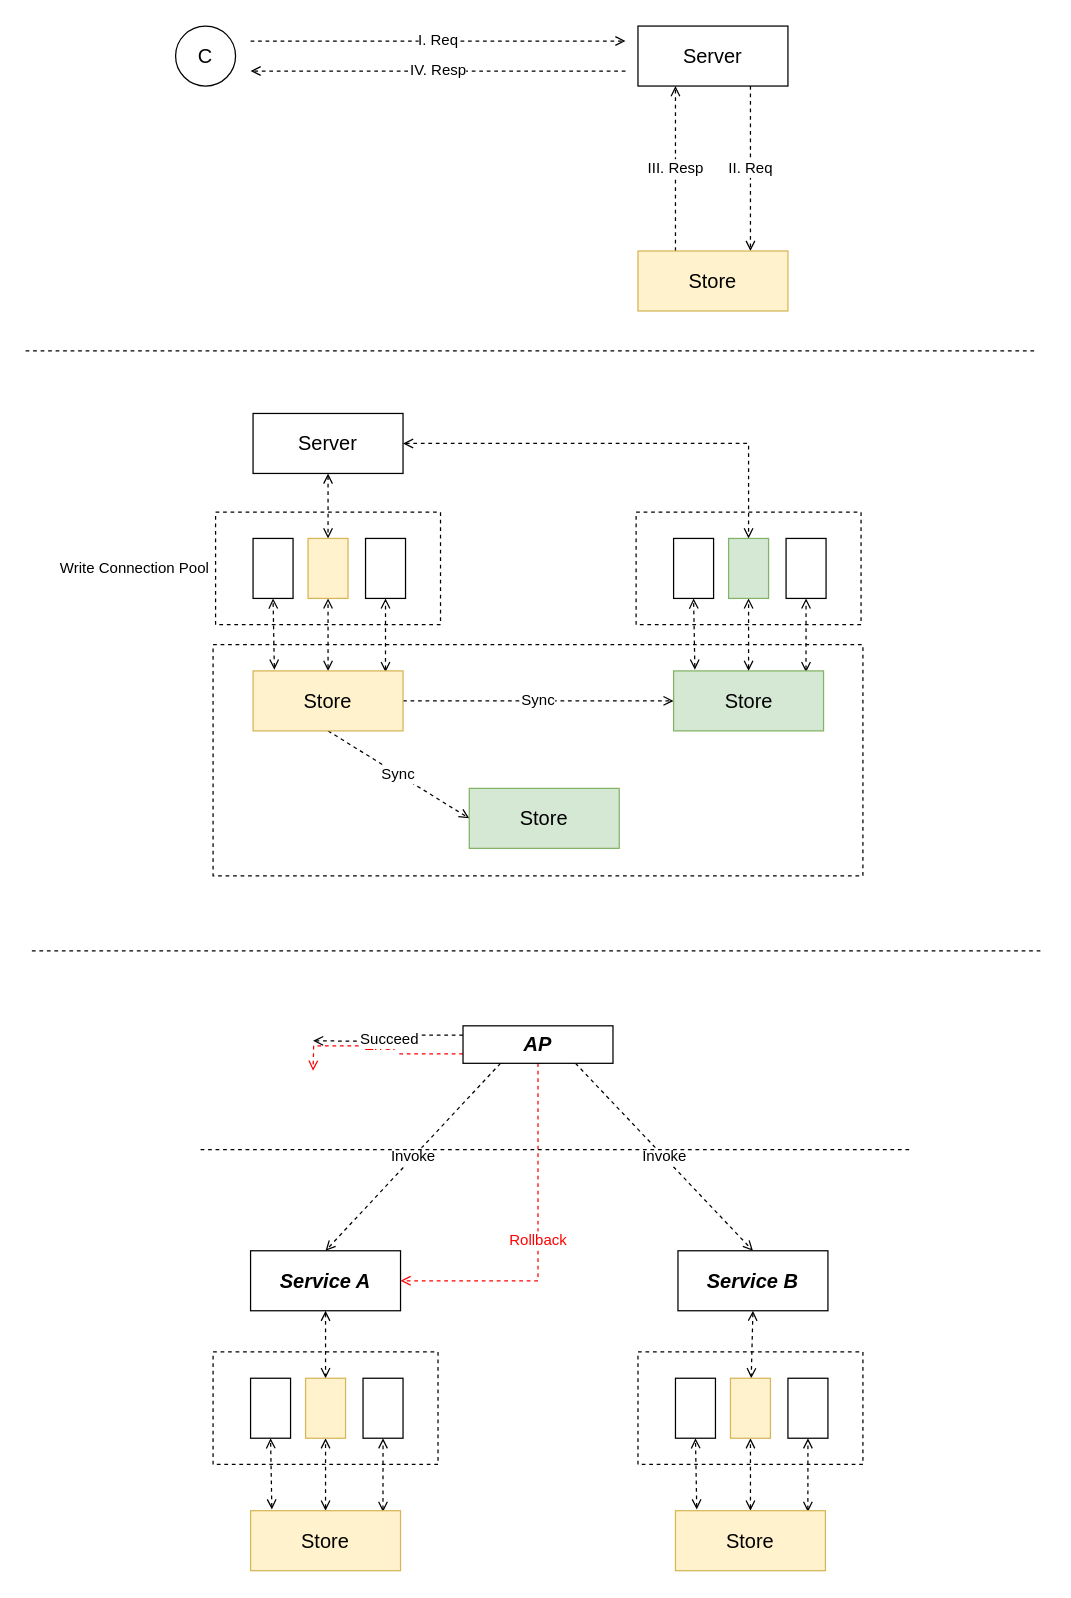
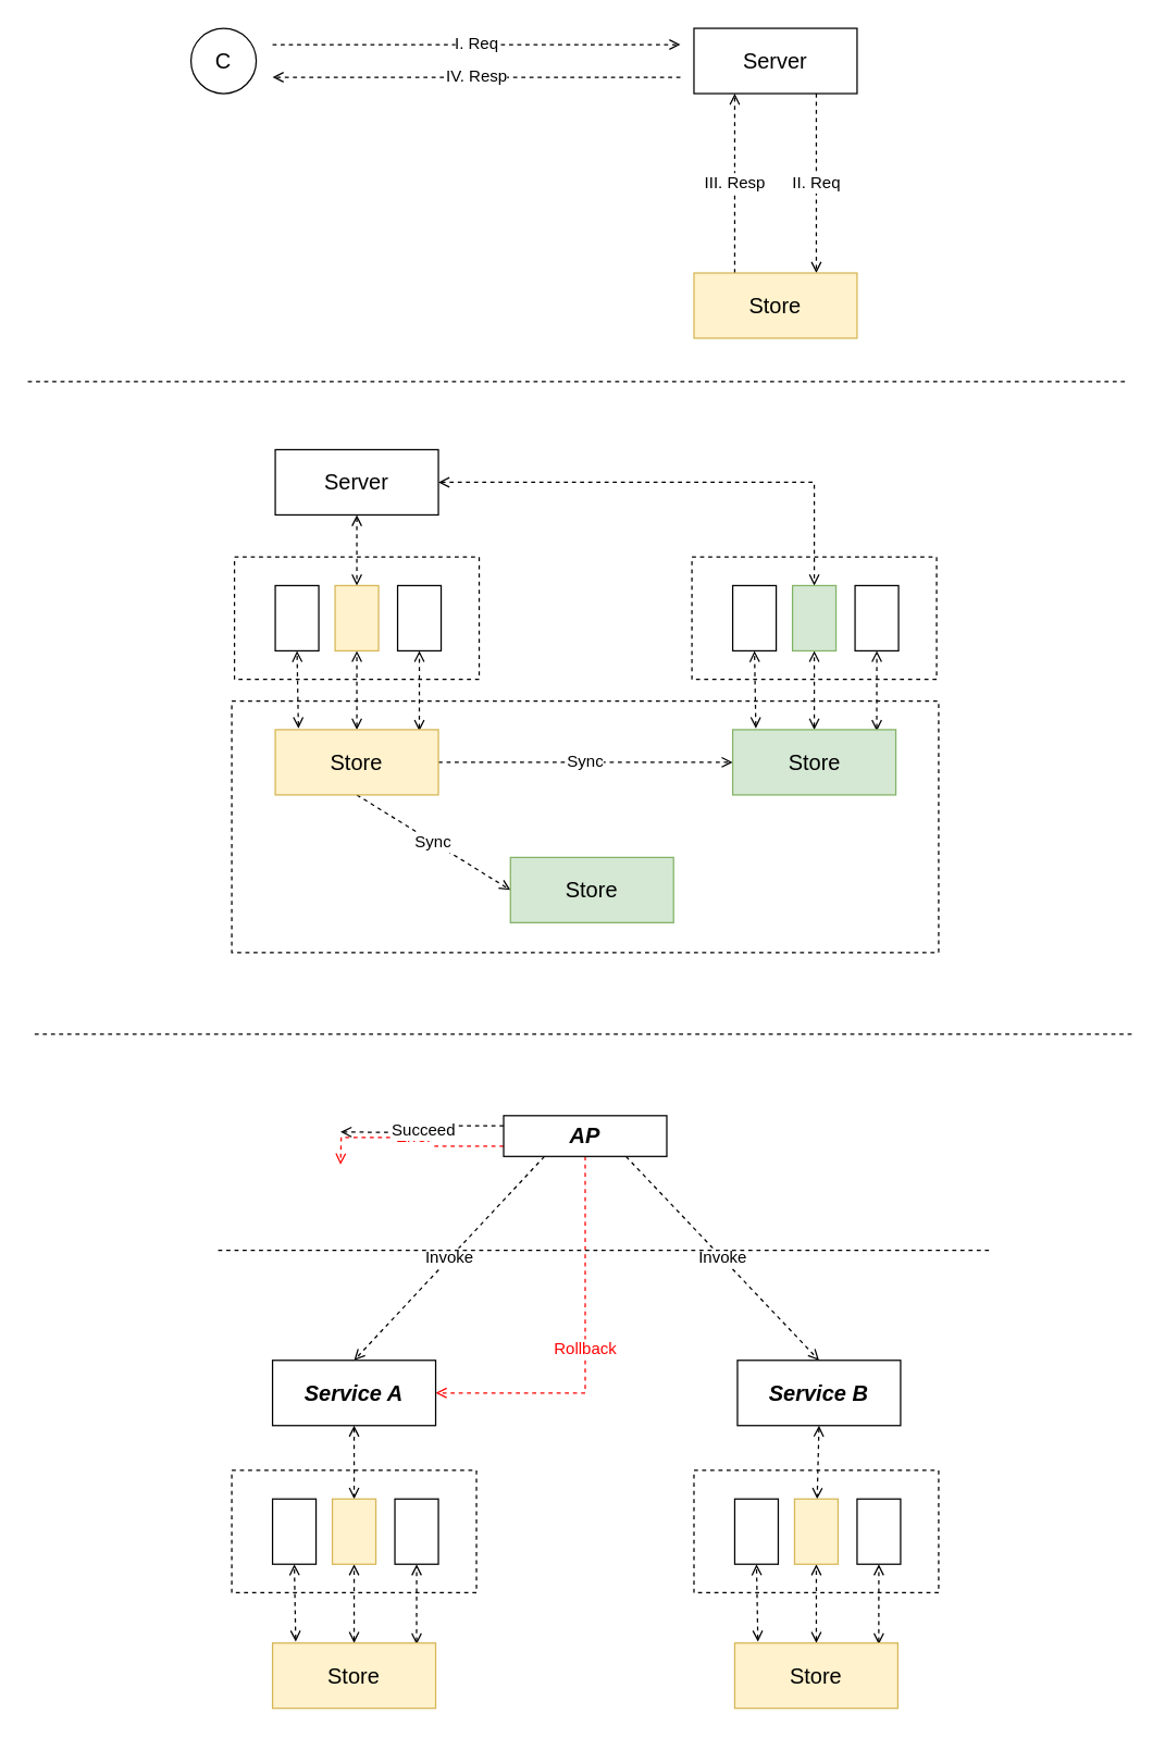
- <mxCell id="23" value="Write Connection Pool" style="text;html=1;align=center;verticalAlign=middle;resizable=0;points=[];autosize=1;fontSize=12;fontColor=#000000;" vertex="1" parent="1"><mxGeometry x="42" y="444" width="130" height="20" as="geometry" /></mxCell>
